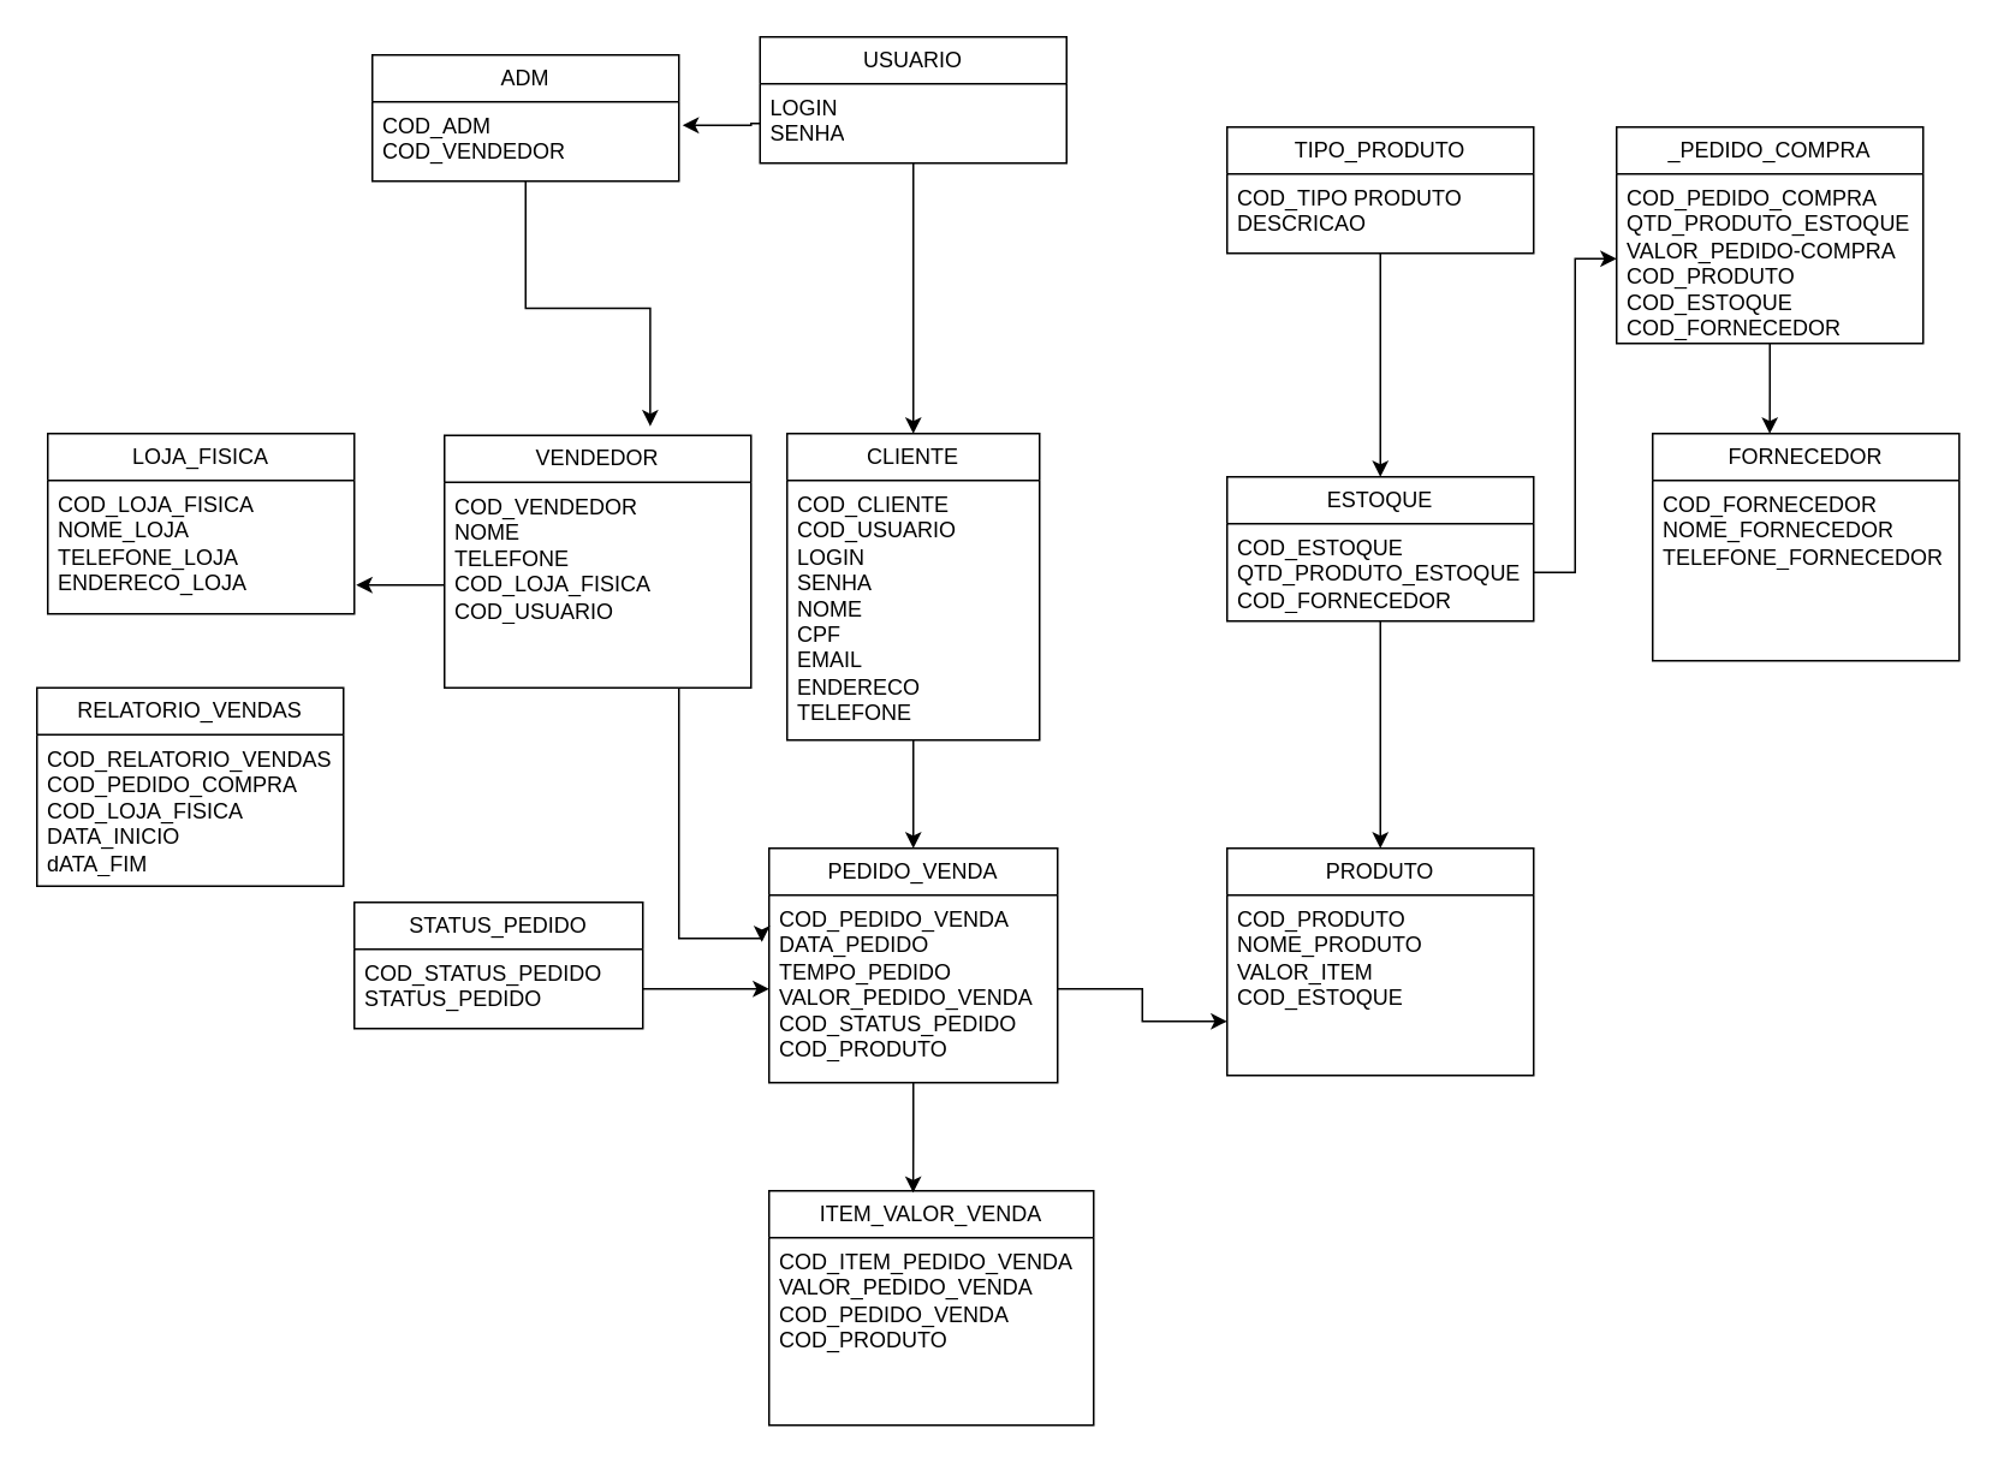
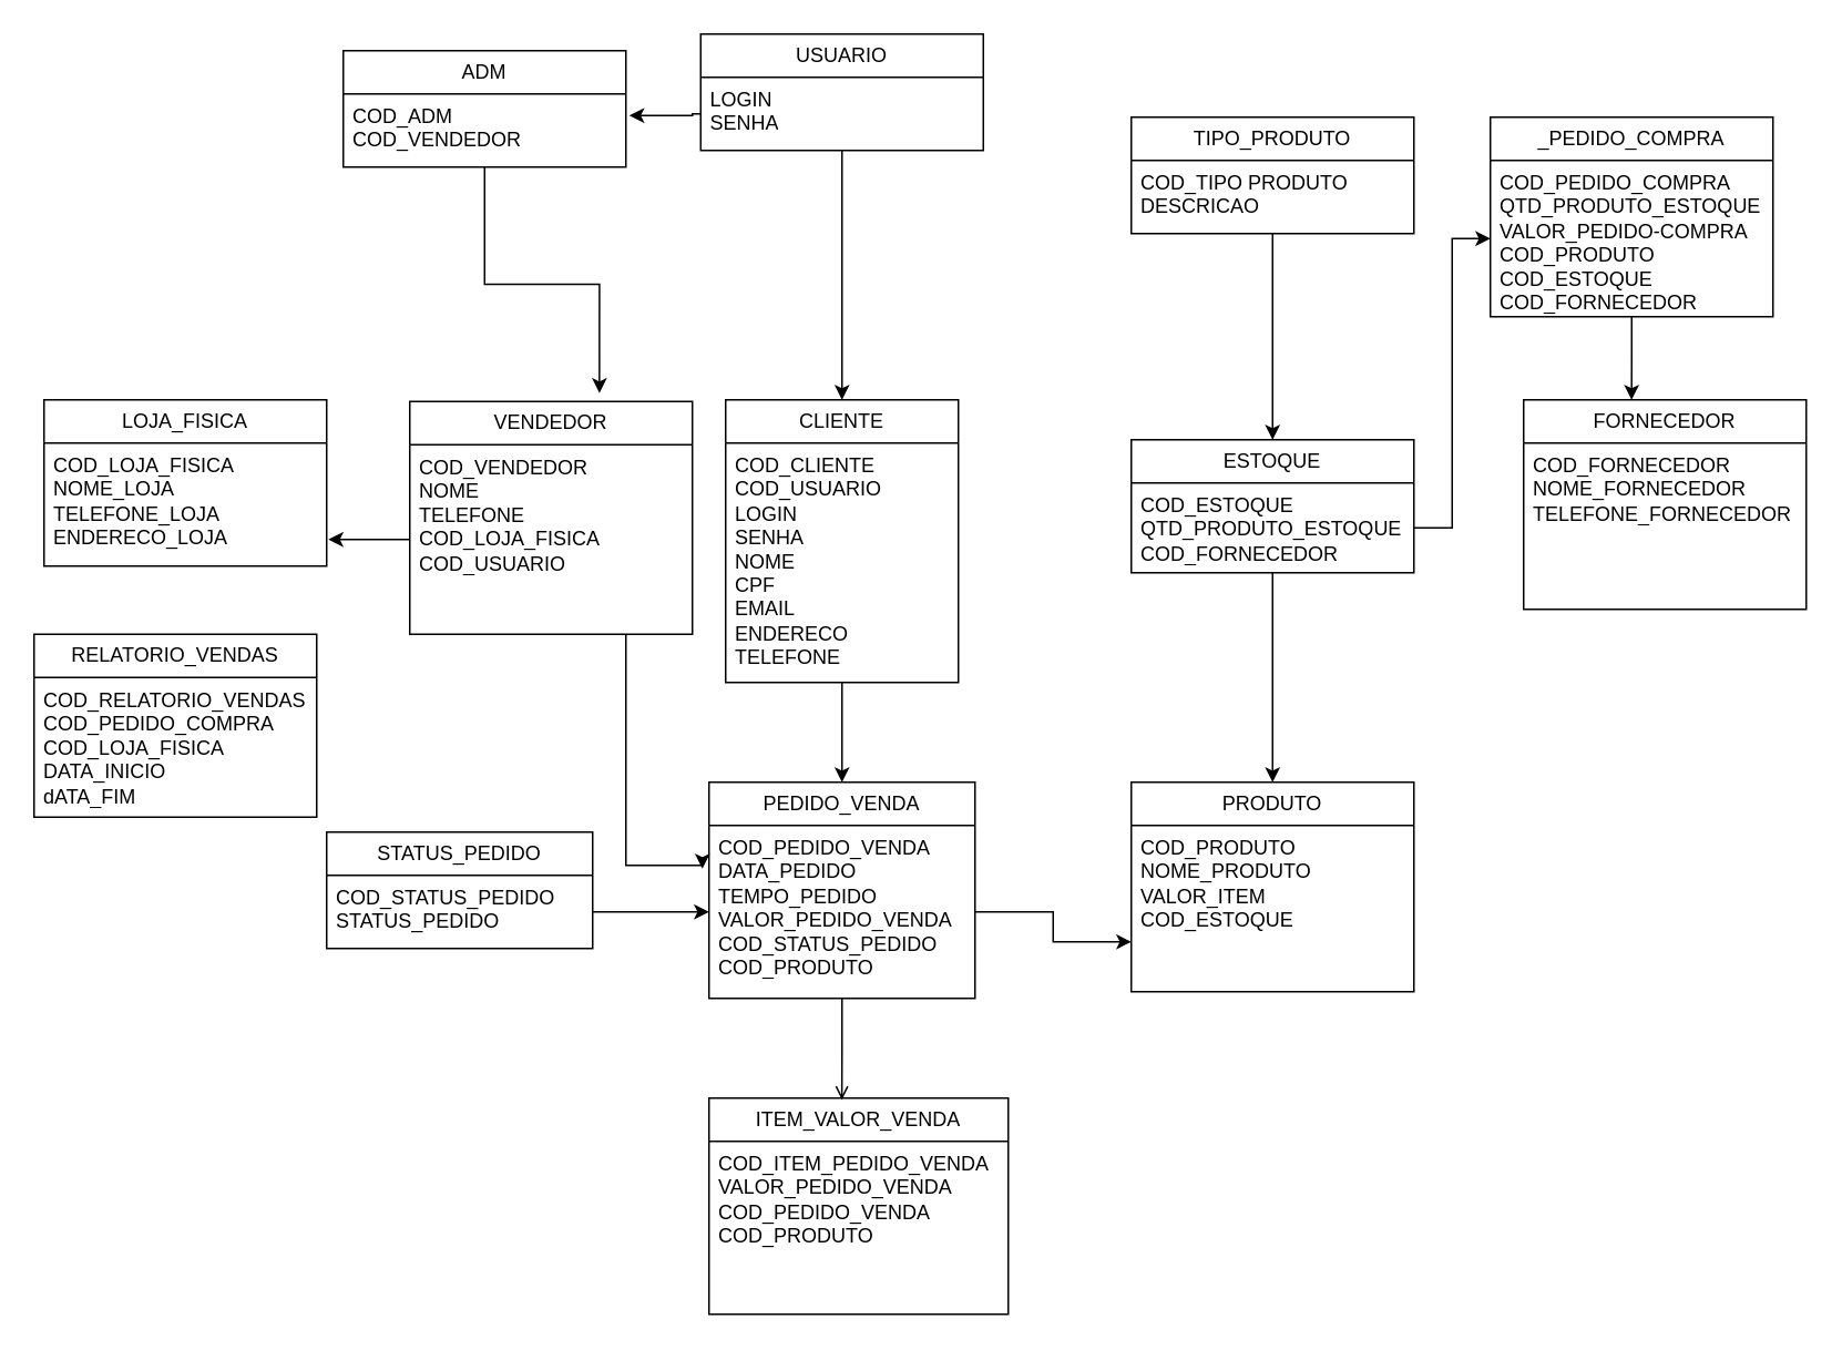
- <mxCell id="5" style="edgeStyle=orthogonalEdgeStyle;rounded=0;orthogonalLoop=1;jettySize=auto;html=1;entryX=0.444;entryY=0.008;entryDx=0;entryDy=0;entryPerimeter=0;" edge="1" parent="1" source="6" target="8"><mxGeometry relative="1" as="geometry" /></mxCell>
+ <mxCell id="5" style="edgeStyle=orthogonalEdgeStyle;rounded=0;orthogonalLoop=1;jettySize=auto;html=1;entryX=0.444;entryY=0.008;entryDx=0;entryDy=0;entryPerimeter=0;endArrow=open;" edge="1" parent="1" source="6" target="8"><mxGeometry relative="1" as="geometry" /></mxCell>
